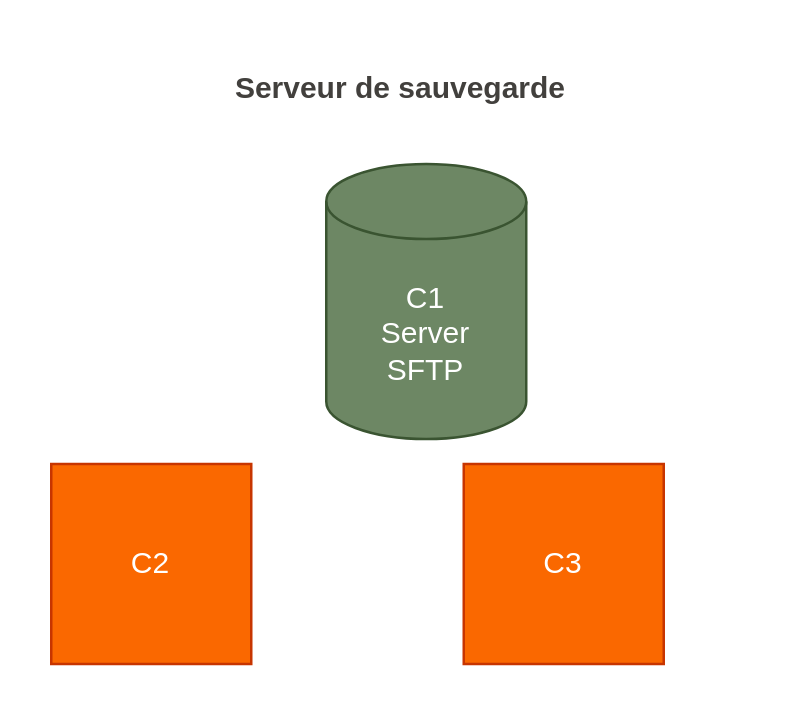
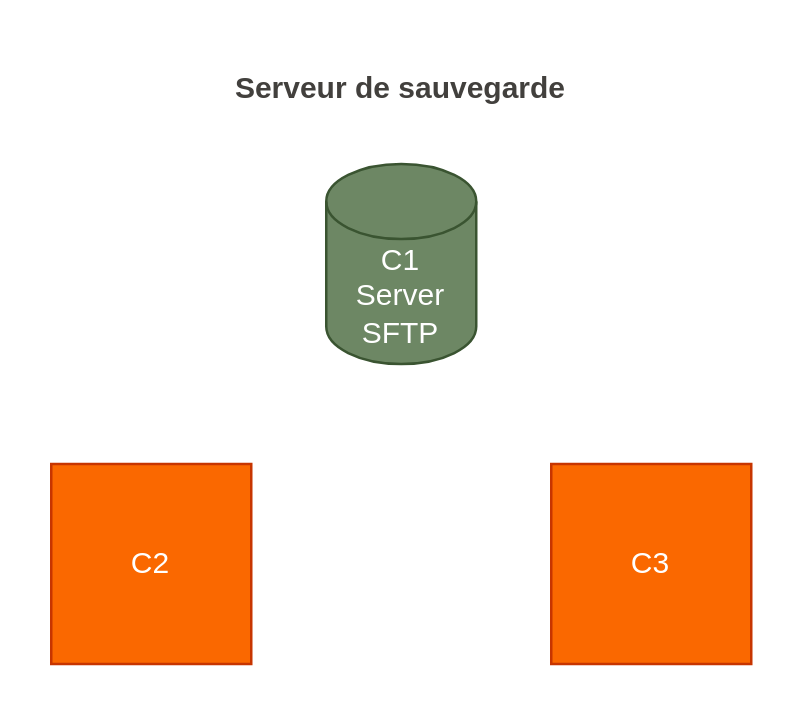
- <mxCell id="4" value="C1&lt;br&gt;Server&lt;br&gt;SFTP" style="shape=cylinder3;whiteSpace=wrap;html=1;boundedLbl=1;backgroundOutline=1;size=15;strokeColor=#3A5431;fontColor=#ffffff;fillColor=#6d8764;" vertex="1" parent="1"><mxGeometry x="130" y="65" width="80" height="110" as="geometry" /></mxCell>
+ <mxCell id="4" value="C1&lt;br&gt;Server&lt;br&gt;SFTP" style="shape=cylinder3;whiteSpace=wrap;html=1;boundedLbl=1;backgroundOutline=1;size=15;strokeColor=#3A5431;fontColor=#ffffff;fillColor=#6d8764;" vertex="1" parent="1"><mxGeometry x="130" y="65" width="60" height="80" as="geometry" /></mxCell>
- <mxCell id="3" value="&lt;font color=&quot;#ffffff&quot;&gt;C3&lt;/font&gt;" style="whiteSpace=wrap;html=1;aspect=fixed;fillColor=#fa6800;strokeColor=#C73500;fontColor=#000000;" vertex="1" parent="1"><mxGeometry x="185" y="185" width="80" height="80" as="geometry" /></mxCell>
+ <mxCell id="3" value="&lt;font color=&quot;#ffffff&quot;&gt;C3&lt;/font&gt;" style="whiteSpace=wrap;html=1;aspect=fixed;fillColor=#fa6800;strokeColor=#C73500;fontColor=#000000;" vertex="1" parent="1"><mxGeometry x="220" y="185" width="80" height="80" as="geometry" /></mxCell>
